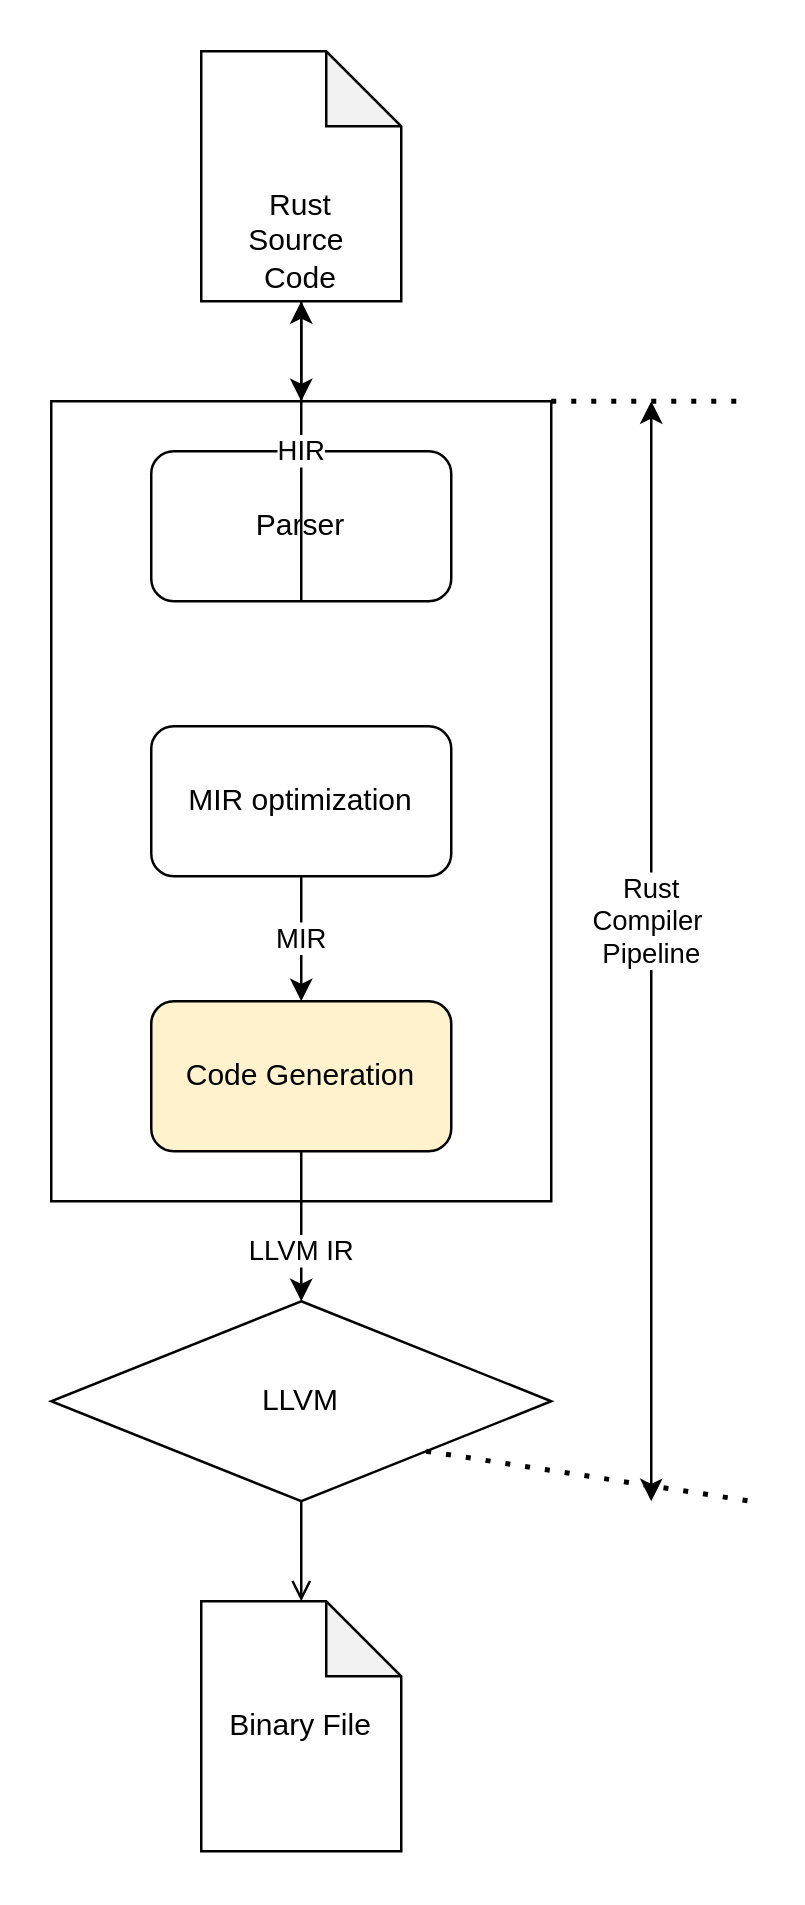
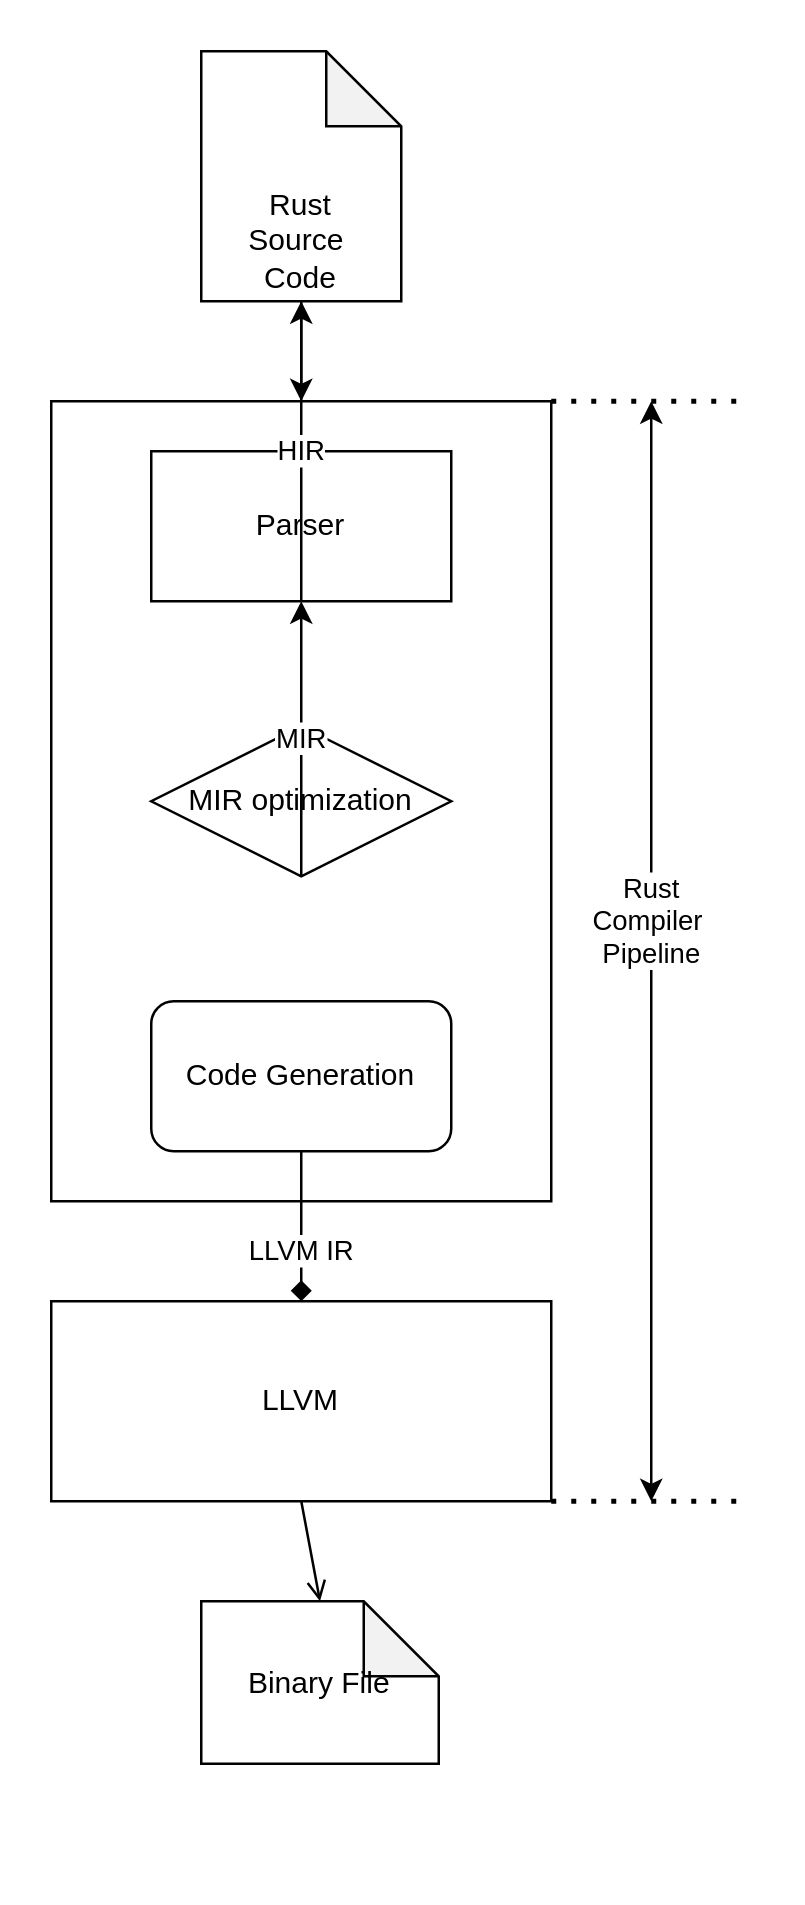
- <mxCell id="3" value="Parser" style="rounded=1;whiteSpace=wrap;html=1;" vertex="1" parent="1"><mxGeometry x="60" y="180" width="120" height="60" as="geometry" /></mxCell>
+ <mxCell id="3" value="Parser" style="whiteSpace=wrap;html=1;rounded=0;" vertex="1" parent="1"><mxGeometry x="60" y="180" width="120" height="60" as="geometry" /></mxCell>
- <mxCell id="5" value="MIR optimization" style="rounded=1;whiteSpace=wrap;html=1;" vertex="1" parent="1"><mxGeometry x="60" y="290" width="120" height="60" as="geometry" /></mxCell>
+ <mxCell id="5" value="MIR optimization" style="rhombus;whiteSpace=wrap;html=1;" vertex="1" parent="1"><mxGeometry x="60" y="290" width="120" height="60" as="geometry" /></mxCell>
- <mxCell id="8" value="MIR" style="endArrow=classic;html=1;rounded=0;exitX=0.5;exitY=1;exitDx=0;exitDy=0;" edge="1" parent="1" source="5" target="6"><mxGeometry width="50" height="50" relative="1" as="geometry"><mxPoint x="340" y="370" as="sourcePoint" /><mxPoint x="390" y="320" as="targetPoint" /></mxGeometry></mxCell>
+ <mxCell id="8" value="MIR" style="endArrow=classic;html=1;rounded=0;exitX=0.5;exitY=1;exitDx=0;exitDy=0;" edge="1" parent="1" source="5" target="3"><mxGeometry width="50" height="50" relative="1" as="geometry"><mxPoint x="340" y="370" as="sourcePoint" /><mxPoint x="390" y="320" as="targetPoint" /></mxGeometry></mxCell>
- <mxCell id="6" value="Code Generation" style="rounded=1;whiteSpace=wrap;html=1;fillColor=#fff2cc;" vertex="1" parent="1"><mxGeometry x="60" y="400" width="120" height="60" as="geometry" /></mxCell>
+ <mxCell id="6" value="Code Generation" style="rounded=1;whiteSpace=wrap;html=1;" vertex="1" parent="1"><mxGeometry x="60" y="400" width="120" height="60" as="geometry" /></mxCell>
- <mxCell id="12" value="LLVM IR" style="endArrow=classic;html=1;rounded=0;exitX=0.5;exitY=1;exitDx=0;exitDy=0;entryX=0.5;entryY=0;entryDx=0;entryDy=0;" edge="1" parent="1" source="6" target="9"><mxGeometry x="0.333" width="50" height="50" relative="1" as="geometry"><mxPoint x="430" y="340" as="sourcePoint" /><mxPoint x="480" y="290" as="targetPoint" /><mxPoint as="offset" /></mxGeometry></mxCell>
+ <mxCell id="12" value="LLVM IR" style="endArrow=diamond;html=1;rounded=0;exitX=0.5;exitY=1;exitDx=0;exitDy=0;entryX=0.5;entryY=0;entryDx=0;entryDy=0;" edge="1" parent="1" source="6" target="9"><mxGeometry x="0.333" width="50" height="50" relative="1" as="geometry"><mxPoint x="430" y="340" as="sourcePoint" /><mxPoint x="480" y="290" as="targetPoint" /><mxPoint as="offset" /></mxGeometry></mxCell>
- <mxCell id="9" value="LLVM" style="rhombus;whiteSpace=wrap;html=1;" vertex="1" parent="1"><mxGeometry x="20" y="520" width="200" height="80" as="geometry" /></mxCell>
+ <mxCell id="9" value="LLVM" style="rounded=0;whiteSpace=wrap;html=1;" vertex="1" parent="1"><mxGeometry x="20" y="520" width="200" height="80" as="geometry" /></mxCell>
- <mxCell id="10" value="Binary File" style="shape=note;whiteSpace=wrap;html=1;backgroundOutline=1;darkOpacity=0.05;" vertex="1" parent="1"><mxGeometry x="80" y="640" width="80" height="100" as="geometry" /></mxCell>
+ <mxCell id="10" value="Binary File" style="shape=note;whiteSpace=wrap;html=1;backgroundOutline=1;darkOpacity=0.05;" vertex="1" parent="1"><mxGeometry x="80" y="640" width="95" height="65" as="geometry" /></mxCell>
